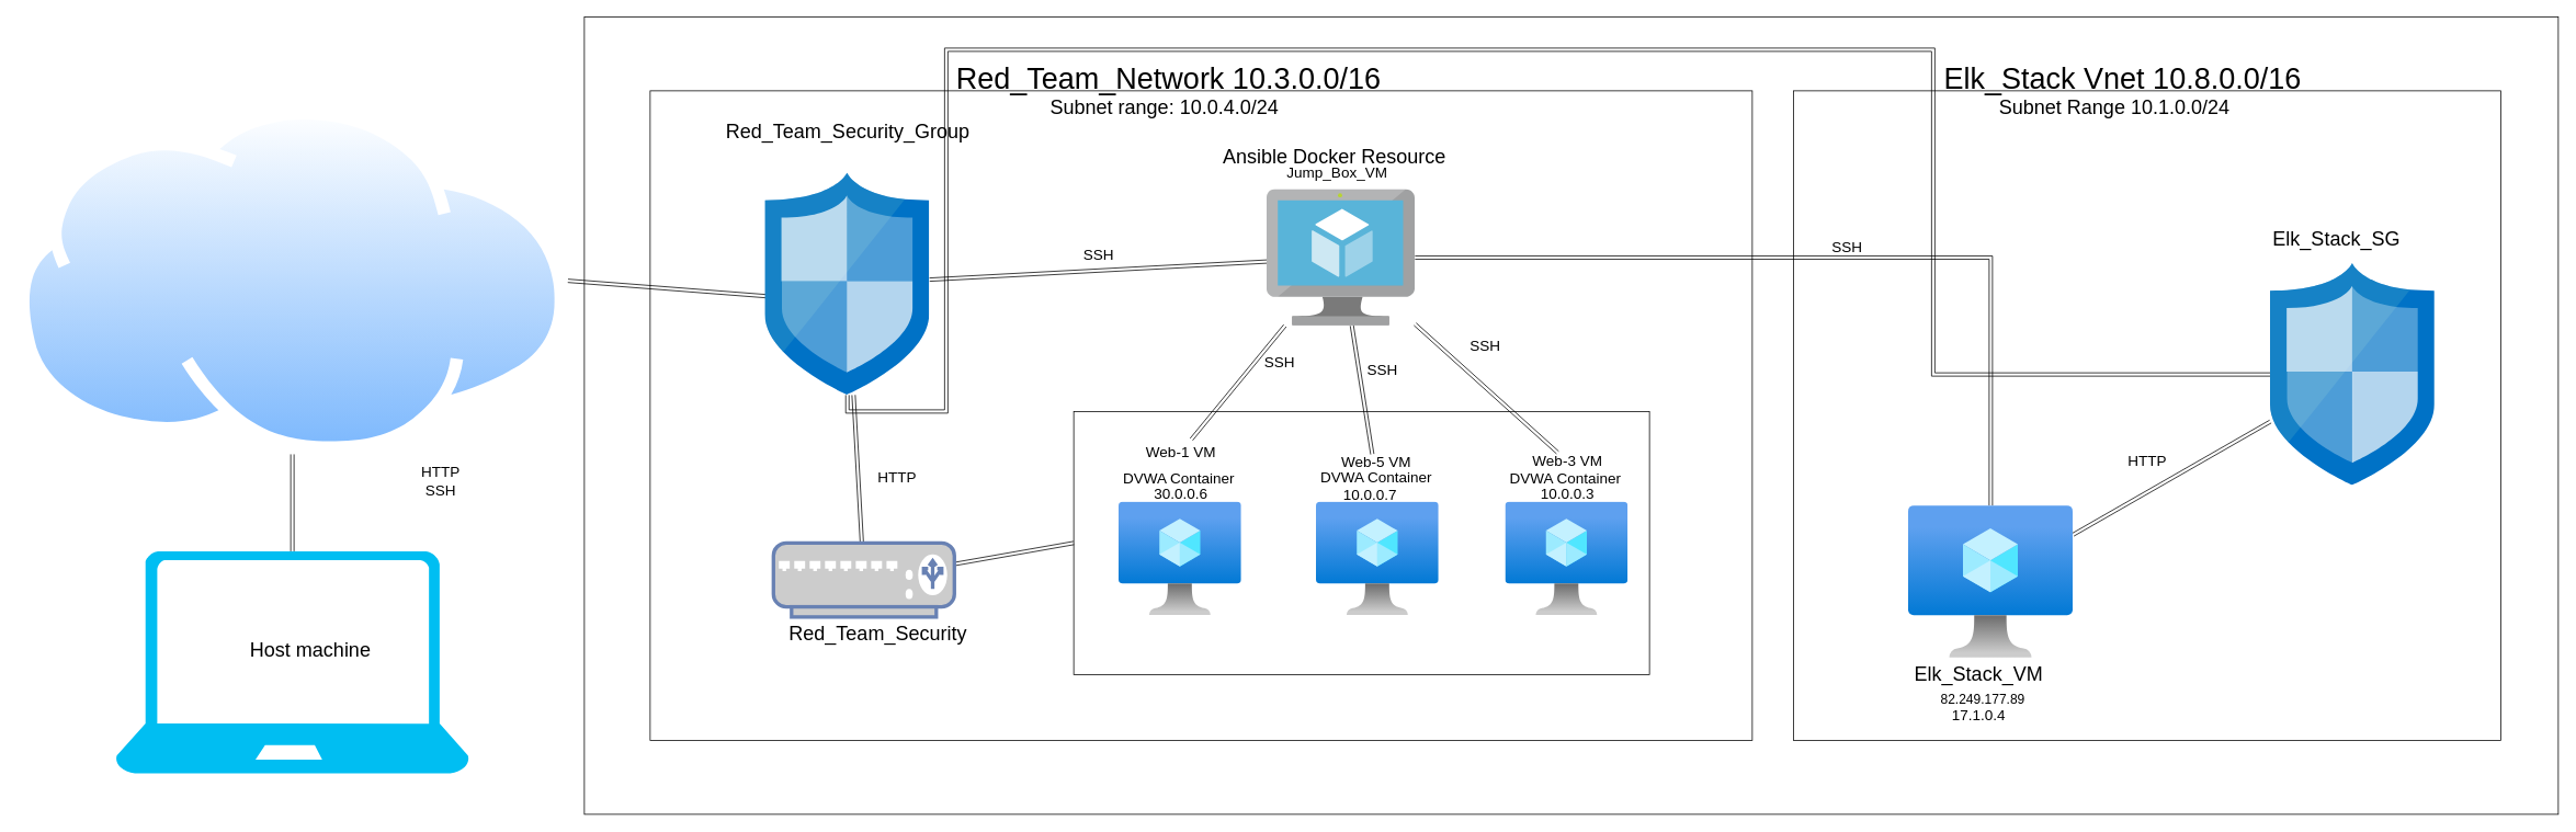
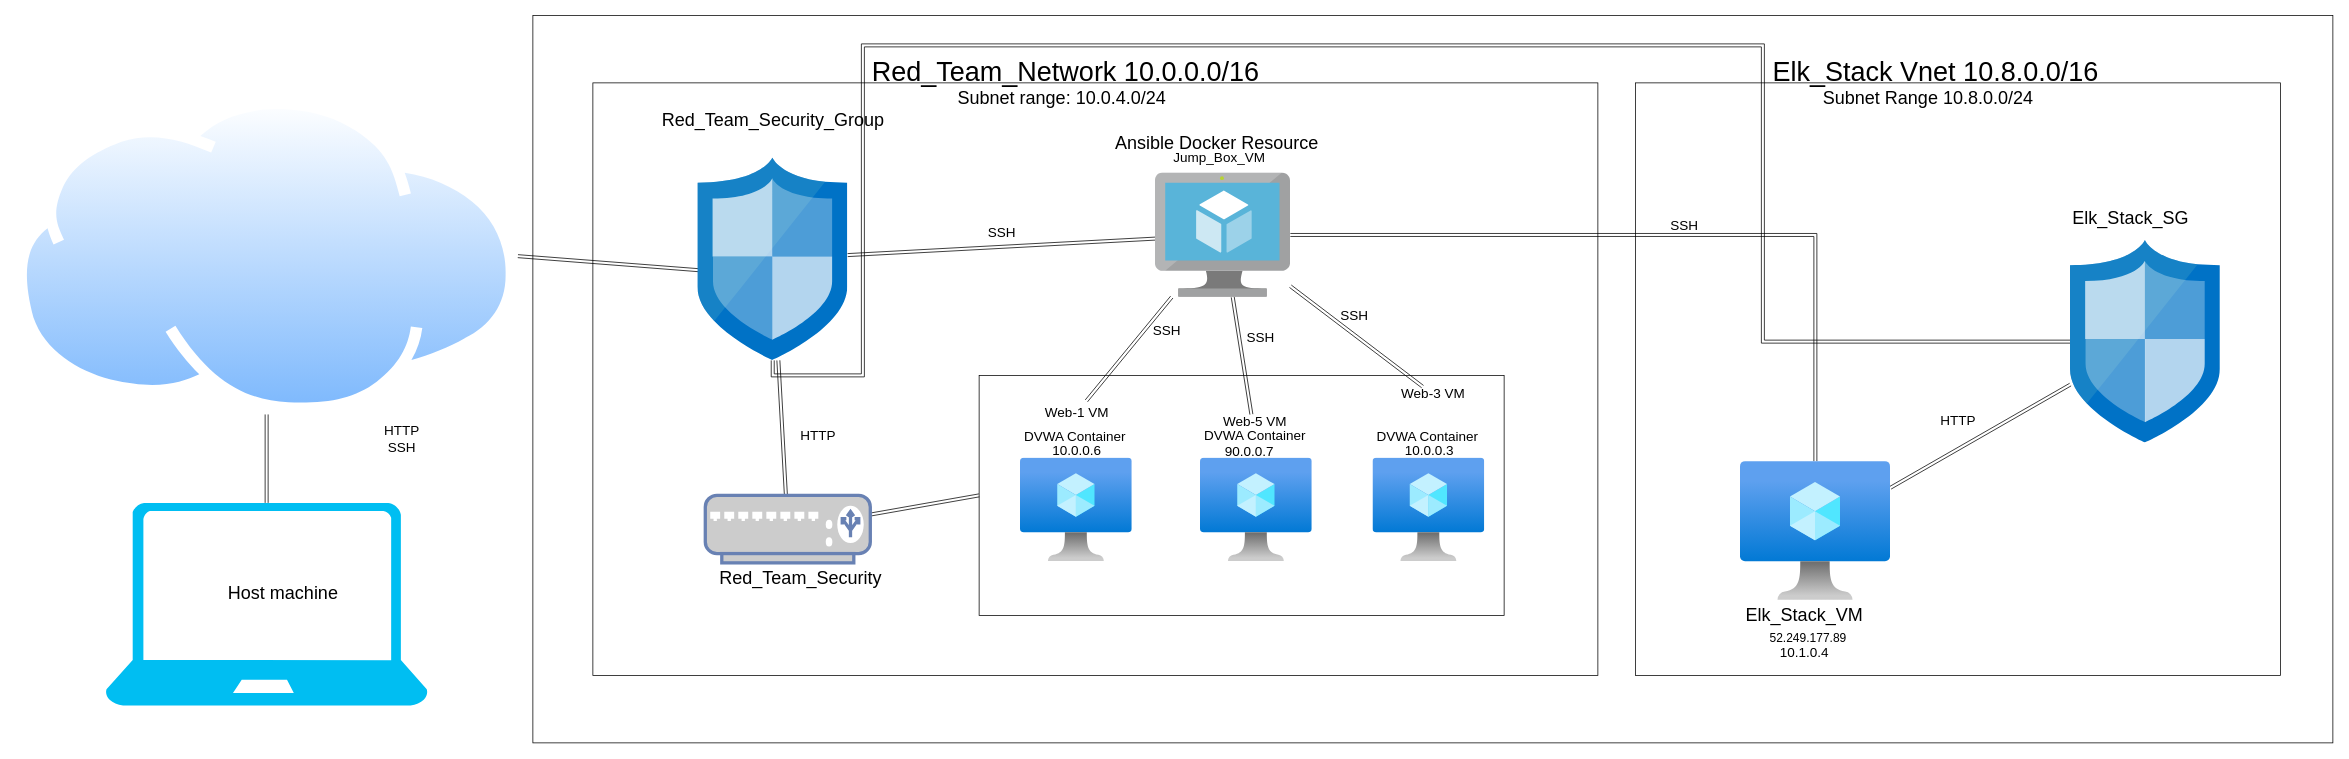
- <mxCell id="10" value="&lt;font style=&quot;font-size: 36px&quot;&gt;Red_Team_Network 10.3.0.0/16&lt;/font&gt;" style="text;html=1;resizable=0;autosize=1;align=center;verticalAlign=middle;points=[];fillColor=none;strokeColor=none;rounded=0;" parent="1" vertex="1"><mxGeometry x="1155" y="80" width="530" height="30" as="geometry" /></mxCell>
+ <mxCell id="10" value="&lt;font style=&quot;font-size: 36px&quot;&gt;Red_Team_Network 10.0.0.0/16&lt;/font&gt;" style="text;html=1;resizable=0;autosize=1;align=center;verticalAlign=middle;points=[];fillColor=none;strokeColor=none;rounded=0;" parent="1" vertex="1"><mxGeometry x="1155" y="80" width="530" height="30" as="geometry" /></mxCell>
- <mxCell id="49" value="&lt;font style=&quot;font-size: 24px&quot;&gt;Subnet Range 10.1.0.0/24&lt;/font&gt;" style="text;html=1;resizable=0;autosize=1;align=center;verticalAlign=middle;points=[];fillColor=none;strokeColor=none;rounded=0;" vertex="1" parent="1"><mxGeometry x="2420" y="120" width="300" height="20" as="geometry" /></mxCell>
+ <mxCell id="49" value="&lt;font style=&quot;font-size: 24px&quot;&gt;Subnet Range 10.8.0.0/24&lt;/font&gt;" style="text;html=1;resizable=0;autosize=1;align=center;verticalAlign=middle;points=[];fillColor=none;strokeColor=none;rounded=0;" vertex="1" parent="1"><mxGeometry x="2420" y="120" width="300" height="20" as="geometry" /></mxCell>
- <mxCell id="35" value="&lt;font style=&quot;font-size: 18px&quot;&gt;Web-3 VM&lt;/font&gt;" style="text;html=1;resizable=0;autosize=1;align=center;verticalAlign=middle;points=[];fillColor=none;strokeColor=none;rounded=0;" parent="1" vertex="1"><mxGeometry x="1854.5" y="550" width="100" height="20" as="geometry" /></mxCell>
+ <mxCell id="35" value="&lt;font style=&quot;font-size: 18px&quot;&gt;Web-3 VM&lt;/font&gt;" style="text;html=1;resizable=0;autosize=1;align=center;verticalAlign=middle;points=[];fillColor=none;strokeColor=none;rounded=0;" parent="1" vertex="1"><mxGeometry x="1859.5" y="515" width="100" height="20" as="geometry" /></mxCell>
- <mxCell id="42" value="&lt;font style=&quot;font-size: 18px&quot;&gt;30.0.0.6&lt;/font&gt;" style="text;html=1;resizable=0;autosize=1;align=center;verticalAlign=middle;points=[];fillColor=none;strokeColor=none;rounded=0;" parent="1" vertex="1"><mxGeometry x="1395" y="590" width="80" height="20" as="geometry" /></mxCell>
+ <mxCell id="42" value="&lt;font style=&quot;font-size: 18px&quot;&gt;10.0.0.6&lt;/font&gt;" style="text;html=1;resizable=0;autosize=1;align=center;verticalAlign=middle;points=[];fillColor=none;strokeColor=none;rounded=0;" parent="1" vertex="1"><mxGeometry x="1395" y="590" width="80" height="20" as="geometry" /></mxCell>
- <mxCell id="43" value="&lt;font style=&quot;font-size: 18px&quot;&gt;10.0.0.7&lt;/font&gt;" style="text;html=1;resizable=0;autosize=1;align=center;verticalAlign=middle;points=[];fillColor=none;strokeColor=none;rounded=0;" parent="1" vertex="1"><mxGeometry x="1625" y="592.1" width="80" height="20" as="geometry" /></mxCell>
+ <mxCell id="43" value="&lt;font style=&quot;font-size: 18px&quot;&gt;90.0.0.7&lt;/font&gt;" style="text;html=1;resizable=0;autosize=1;align=center;verticalAlign=middle;points=[];fillColor=none;strokeColor=none;rounded=0;" parent="1" vertex="1"><mxGeometry x="1625" y="592.1" width="80" height="20" as="geometry" /></mxCell>
- <mxCell id="55" value="&lt;span style=&quot;font-size: 16px ; font-family: &amp;#34;az_ea_font&amp;#34; , &amp;#34;segoe ui&amp;#34; , &amp;#34;az_font&amp;#34; , , , &amp;#34;blinkmacsystemfont&amp;#34; , &amp;#34;roboto&amp;#34; , &amp;#34;oxygen&amp;#34; , &amp;#34;ubuntu&amp;#34; , &amp;#34;cantarell&amp;#34; , &amp;#34;open sans&amp;#34; , &amp;#34;helvetica neue&amp;#34; , sans-serif ; background-color: rgb(255 , 255 , 255)&quot;&gt;82.249.177.89&lt;/span&gt;" style="text;html=1;resizable=0;autosize=1;align=center;verticalAlign=middle;points=[];fillColor=none;strokeColor=none;rounded=0;" vertex="1" parent="1"><mxGeometry x="2350" y="840" width="120" height="20" as="geometry" /></mxCell>
+ <mxCell id="55" value="&lt;span style=&quot;font-size: 16px ; font-family: &amp;#34;az_ea_font&amp;#34; , &amp;#34;segoe ui&amp;#34; , &amp;#34;az_font&amp;#34; , , , &amp;#34;blinkmacsystemfont&amp;#34; , &amp;#34;roboto&amp;#34; , &amp;#34;oxygen&amp;#34; , &amp;#34;ubuntu&amp;#34; , &amp;#34;cantarell&amp;#34; , &amp;#34;open sans&amp;#34; , &amp;#34;helvetica neue&amp;#34; , sans-serif ; background-color: rgb(255 , 255 , 255)&quot;&gt;52.249.177.89&lt;/span&gt;" style="text;html=1;resizable=0;autosize=1;align=center;verticalAlign=middle;points=[];fillColor=none;strokeColor=none;rounded=0;" vertex="1" parent="1"><mxGeometry x="2350" y="840" width="120" height="20" as="geometry" /></mxCell>
- <mxCell id="56" value="&lt;font style=&quot;font-size: 18px&quot;&gt;17.1.0.4&lt;/font&gt;" style="text;html=1;resizable=0;autosize=1;align=center;verticalAlign=middle;points=[];fillColor=none;strokeColor=none;rounded=0;" vertex="1" parent="1"><mxGeometry x="2365" y="860" width="80" height="20" as="geometry" /></mxCell>
+ <mxCell id="56" value="&lt;font style=&quot;font-size: 18px&quot;&gt;10.1.0.4&lt;/font&gt;" style="text;html=1;resizable=0;autosize=1;align=center;verticalAlign=middle;points=[];fillColor=none;strokeColor=none;rounded=0;" vertex="1" parent="1"><mxGeometry x="2365" y="860" width="80" height="20" as="geometry" /></mxCell>
